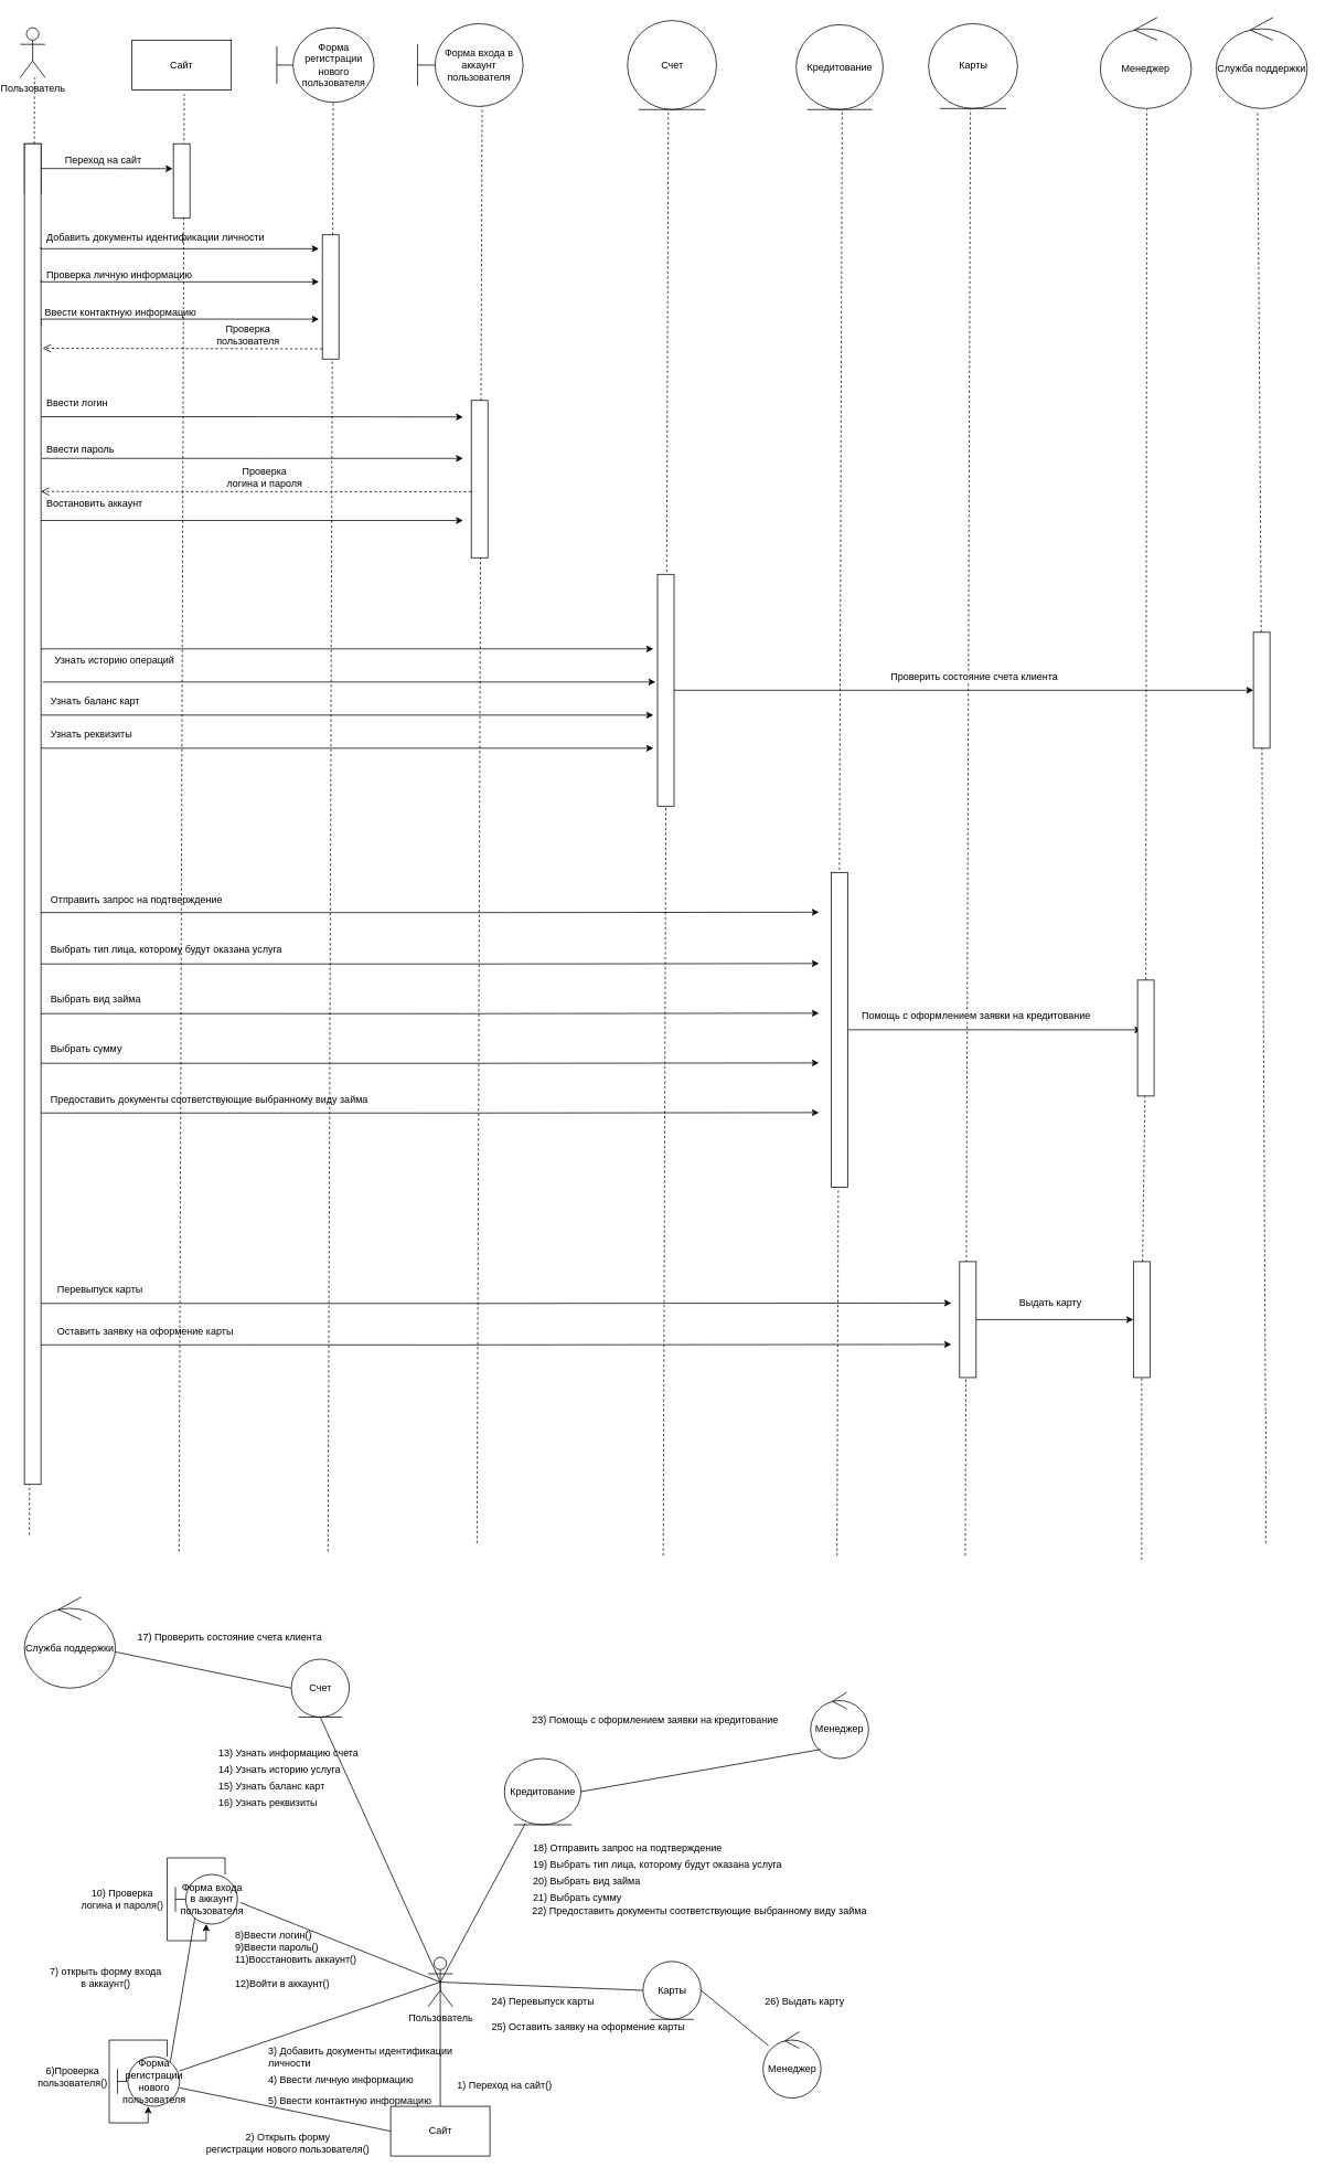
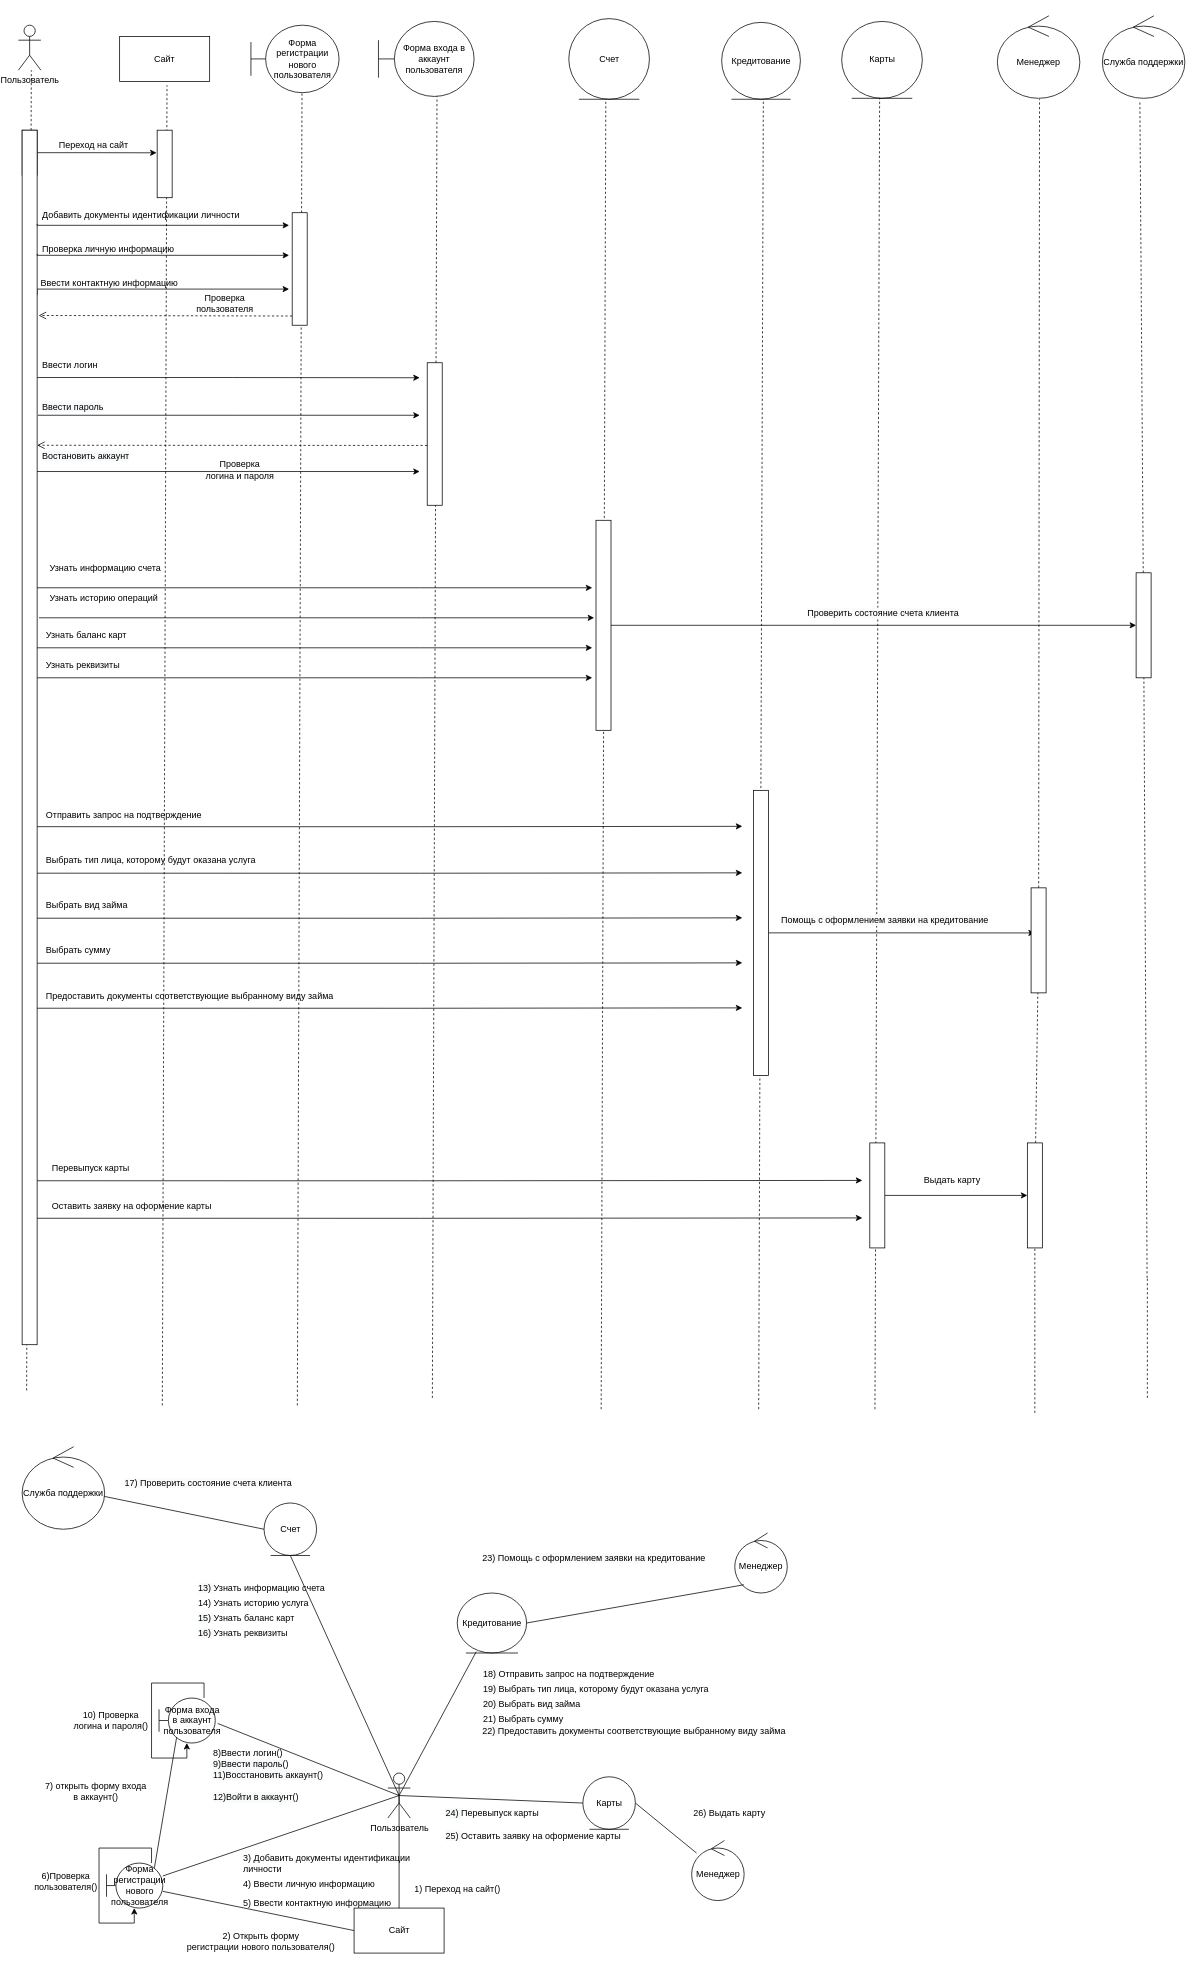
- <mxCell id="23" value="Проверка&lt;br&gt;логина и пароля" style="text;html=1;align=center;verticalAlign=middle;resizable=0;points=[];autosize=1;strokeColor=none;fillColor=none;" parent="1" vertex="1"><mxGeometry x="260" y="561" width="110" height="30" as="geometry" /></mxCell>
+ <mxCell id="23" value="Проверка&lt;br&gt;логина и пароля" style="text;html=1;align=center;verticalAlign=middle;resizable=0;points=[];autosize=1;strokeColor=none;fillColor=none;" parent="1" vertex="1"><mxGeometry x="260" y="611" width="110" height="30" as="geometry" /></mxCell>
+ <mxCell id="38" value="&lt;span style=&quot;text-align: center;&quot;&gt;Узнать информацию счета&lt;/span&gt;" style="text;whiteSpace=wrap;html=1;" parent="1" vertex="1"><mxGeometry x="60" y="743" width="210" height="30" as="geometry" /></mxCell>
